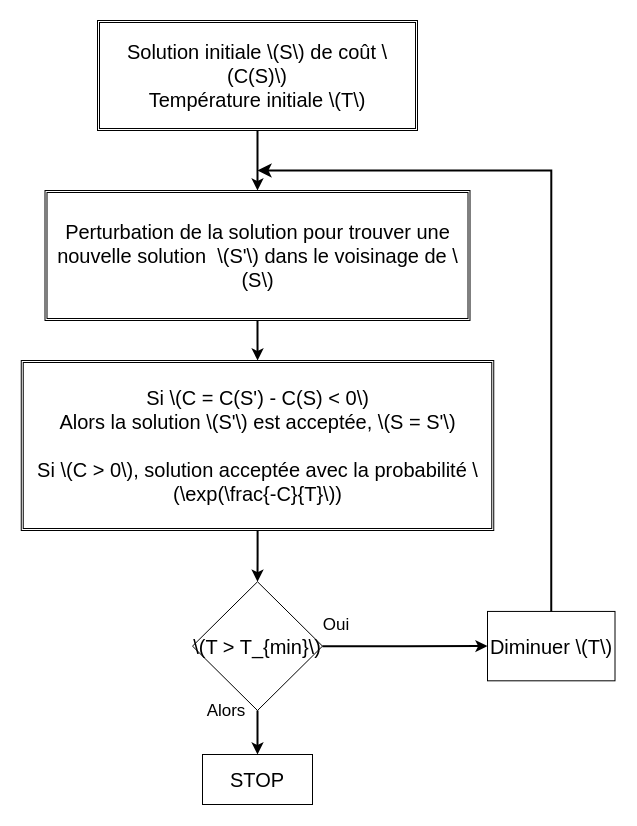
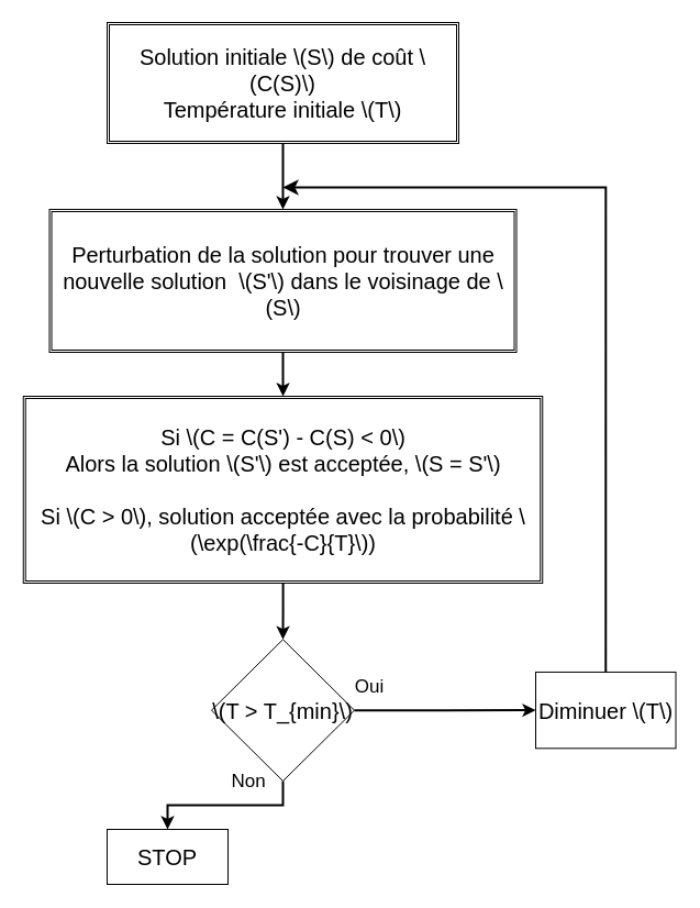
- <mxCell id="15" value="&lt;font style=&quot;font-size: 17px;&quot;&gt;Alors&lt;/font&gt;" style="text;html=1;strokeColor=none;fillColor=none;align=center;verticalAlign=middle;whiteSpace=wrap;rounded=0;" vertex="1" parent="1"><mxGeometry x="196" y="696" width="60" height="30" as="geometry" /></mxCell>
+ <mxCell id="15" value="&lt;font style=&quot;font-size: 17px;&quot;&gt;Non&lt;/font&gt;" style="text;html=1;strokeColor=none;fillColor=none;align=center;verticalAlign=middle;whiteSpace=wrap;rounded=0;" vertex="1" parent="1"><mxGeometry x="196" y="696" width="60" height="30" as="geometry" /></mxCell>
- <mxCell id="11" value="&lt;font style=&quot;font-size: 20px;&quot;&gt;STOP&lt;/font&gt;" style="whiteSpace=wrap;html=1;rounded=0;fillColor=none;" vertex="1" parent="1"><mxGeometry x="202" y="754" width="110" height="50" as="geometry" /></mxCell>
+ <mxCell id="11" value="&lt;font style=&quot;font-size: 20px;&quot;&gt;STOP&lt;/font&gt;" style="whiteSpace=wrap;html=1;rounded=0;fillColor=none;" vertex="1" parent="1"><mxGeometry x="97" y="754" width="110" height="50" as="geometry" /></mxCell>
